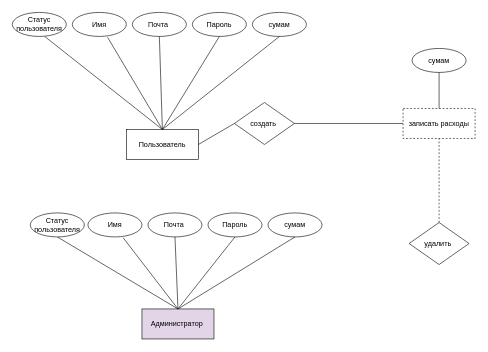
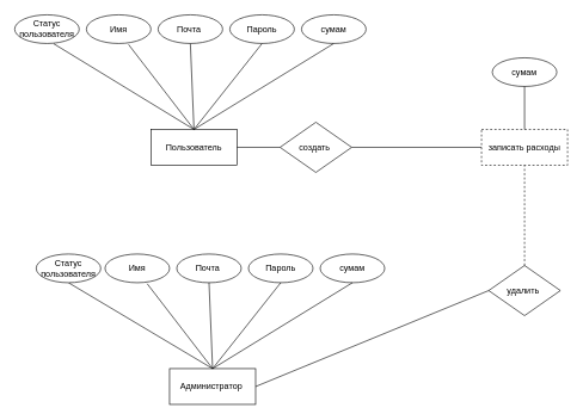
- <mxCell id="2" value="Пользователь" style="rounded=0;whiteSpace=wrap;html=1;" vertex="1" parent="1"><mxGeometry x="210" y="215" width="120" height="50" as="geometry" /></mxCell>
+ <mxCell id="2" value="Пользователь" style="rounded=0;whiteSpace=wrap;html=1;" vertex="1" parent="1"><mxGeometry x="210" y="180" width="120" height="50" as="geometry" /></mxCell>
+ <mxCell id="30" value="" style="endArrow=none;html=1;rounded=0;entryX=0;entryY=0.5;entryDx=0;entryDy=0;exitX=1;exitY=0.5;exitDx=0;exitDy=0;" edge="1" parent="1" source="19" target="29"><mxGeometry width="50" height="50" relative="1" as="geometry"><mxPoint x="396" y="684" as="sourcePoint" /><mxPoint x="446" y="634" as="targetPoint" /></mxGeometry></mxCell>
- <mxCell id="19" value="Администратор&amp;nbsp;" style="rounded=0;whiteSpace=wrap;html=1;fillColor=#e1d5e7;" vertex="1" parent="1"><mxGeometry x="236" y="514" width="120" height="50" as="geometry" /></mxCell>
+ <mxCell id="19" value="Администратор&amp;nbsp;" style="rounded=0;whiteSpace=wrap;html=1;" vertex="1" parent="1"><mxGeometry x="236" y="514" width="120" height="50" as="geometry" /></mxCell>
